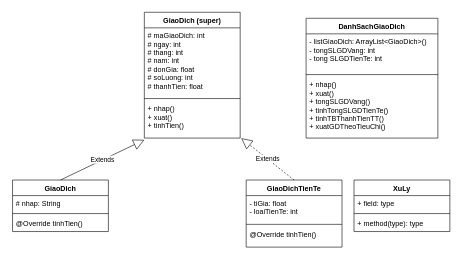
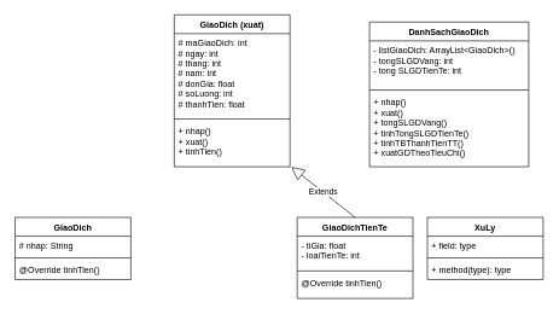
- <mxCell id="2" value="GiaoDich (super)" style="swimlane;fontStyle=1;align=center;verticalAlign=top;childLayout=stackLayout;horizontal=1;startSize=26;horizontalStack=0;resizeParent=1;resizeParentMax=0;resizeLast=0;collapsible=1;marginBottom=0;" parent="1" vertex="1"><mxGeometry x="240" y="20" width="160" height="210" as="geometry" /></mxCell>
+ <mxCell id="2" value="GiaoDich (xuat)" style="swimlane;fontStyle=1;align=center;verticalAlign=top;childLayout=stackLayout;horizontal=1;startSize=26;horizontalStack=0;resizeParent=1;resizeParentMax=0;resizeLast=0;collapsible=1;marginBottom=0;" parent="1" vertex="1"><mxGeometry x="240" y="20" width="160" height="210" as="geometry" /></mxCell>
- <mxCell id="14" value="Extends" style="endArrow=block;endSize=16;endFill=0;html=1;rounded=0;exitX=0.5;exitY=0;exitDx=0;exitDy=0;entryX=0;entryY=1.048;entryDx=0;entryDy=0;entryPerimeter=0;" parent="1" source="10" target="5" edge="1"><mxGeometry width="160" relative="1" as="geometry"><mxPoint x="210" y="200" as="sourcePoint" /><mxPoint x="370" y="200" as="targetPoint" /></mxGeometry></mxCell>
- <mxCell id="15" value="Extends" style="endArrow=block;endSize=16;endFill=0;html=1;rounded=0;entryX=1.011;entryY=1.003;entryDx=0;entryDy=0;entryPerimeter=0;exitX=0.5;exitY=0;exitDx=0;exitDy=0;dashed=1;" parent="1" source="6" target="5" edge="1"><mxGeometry width="160" relative="1" as="geometry"><mxPoint x="410" y="270" as="sourcePoint" /><mxPoint x="570" y="270" as="targetPoint" /></mxGeometry></mxCell>
+ <mxCell id="15" value="Extends" style="endArrow=block;endSize=16;endFill=0;html=1;rounded=0;entryX=1.011;entryY=1.003;entryDx=0;entryDy=0;entryPerimeter=0;exitX=0.5;exitY=0;exitDx=0;exitDy=0;" parent="1" source="6" target="5" edge="1"><mxGeometry width="160" relative="1" as="geometry"><mxPoint x="410" y="270" as="sourcePoint" /><mxPoint x="570" y="270" as="targetPoint" /></mxGeometry></mxCell>
